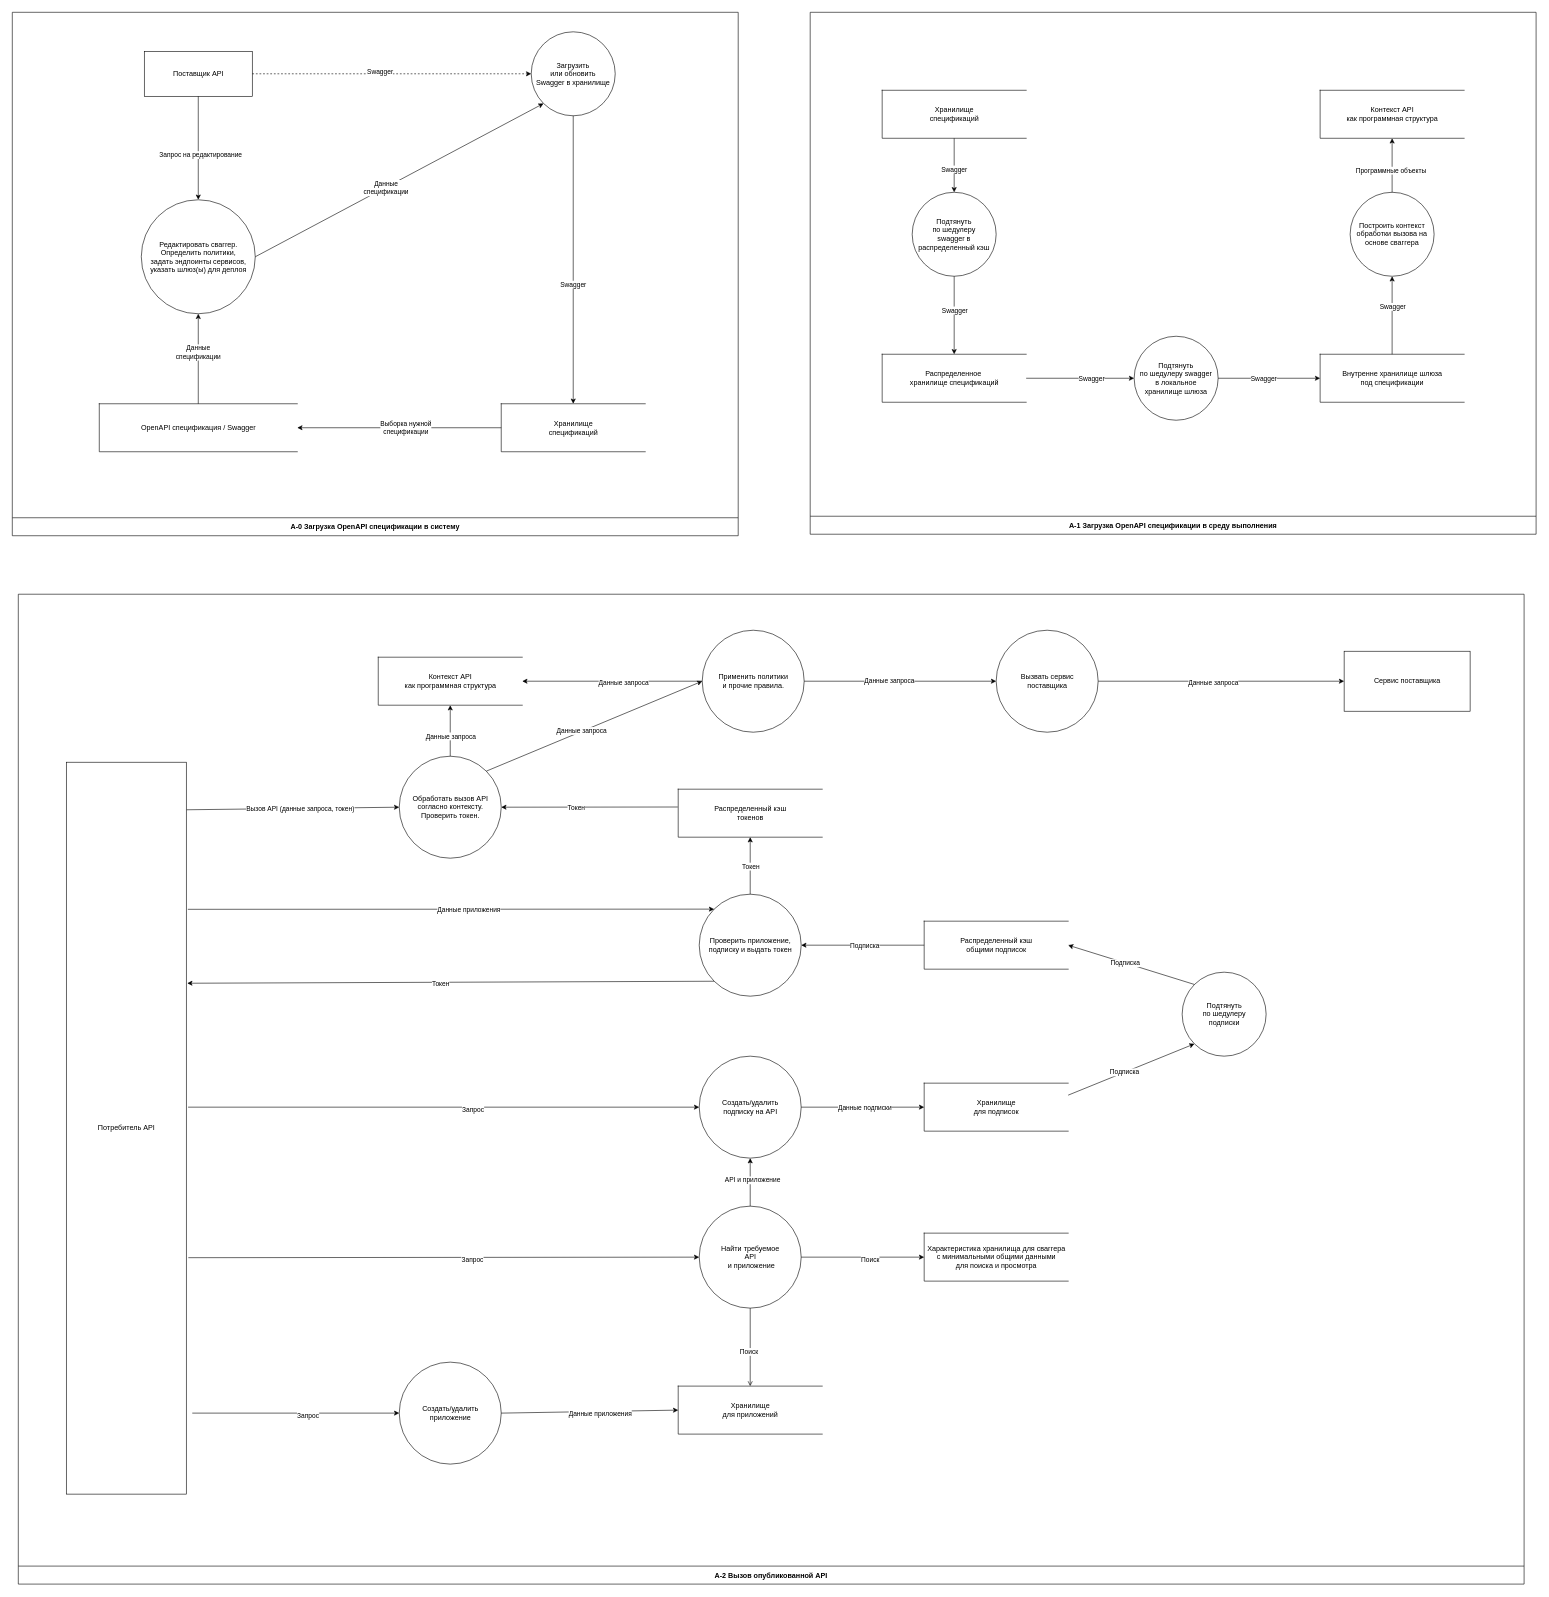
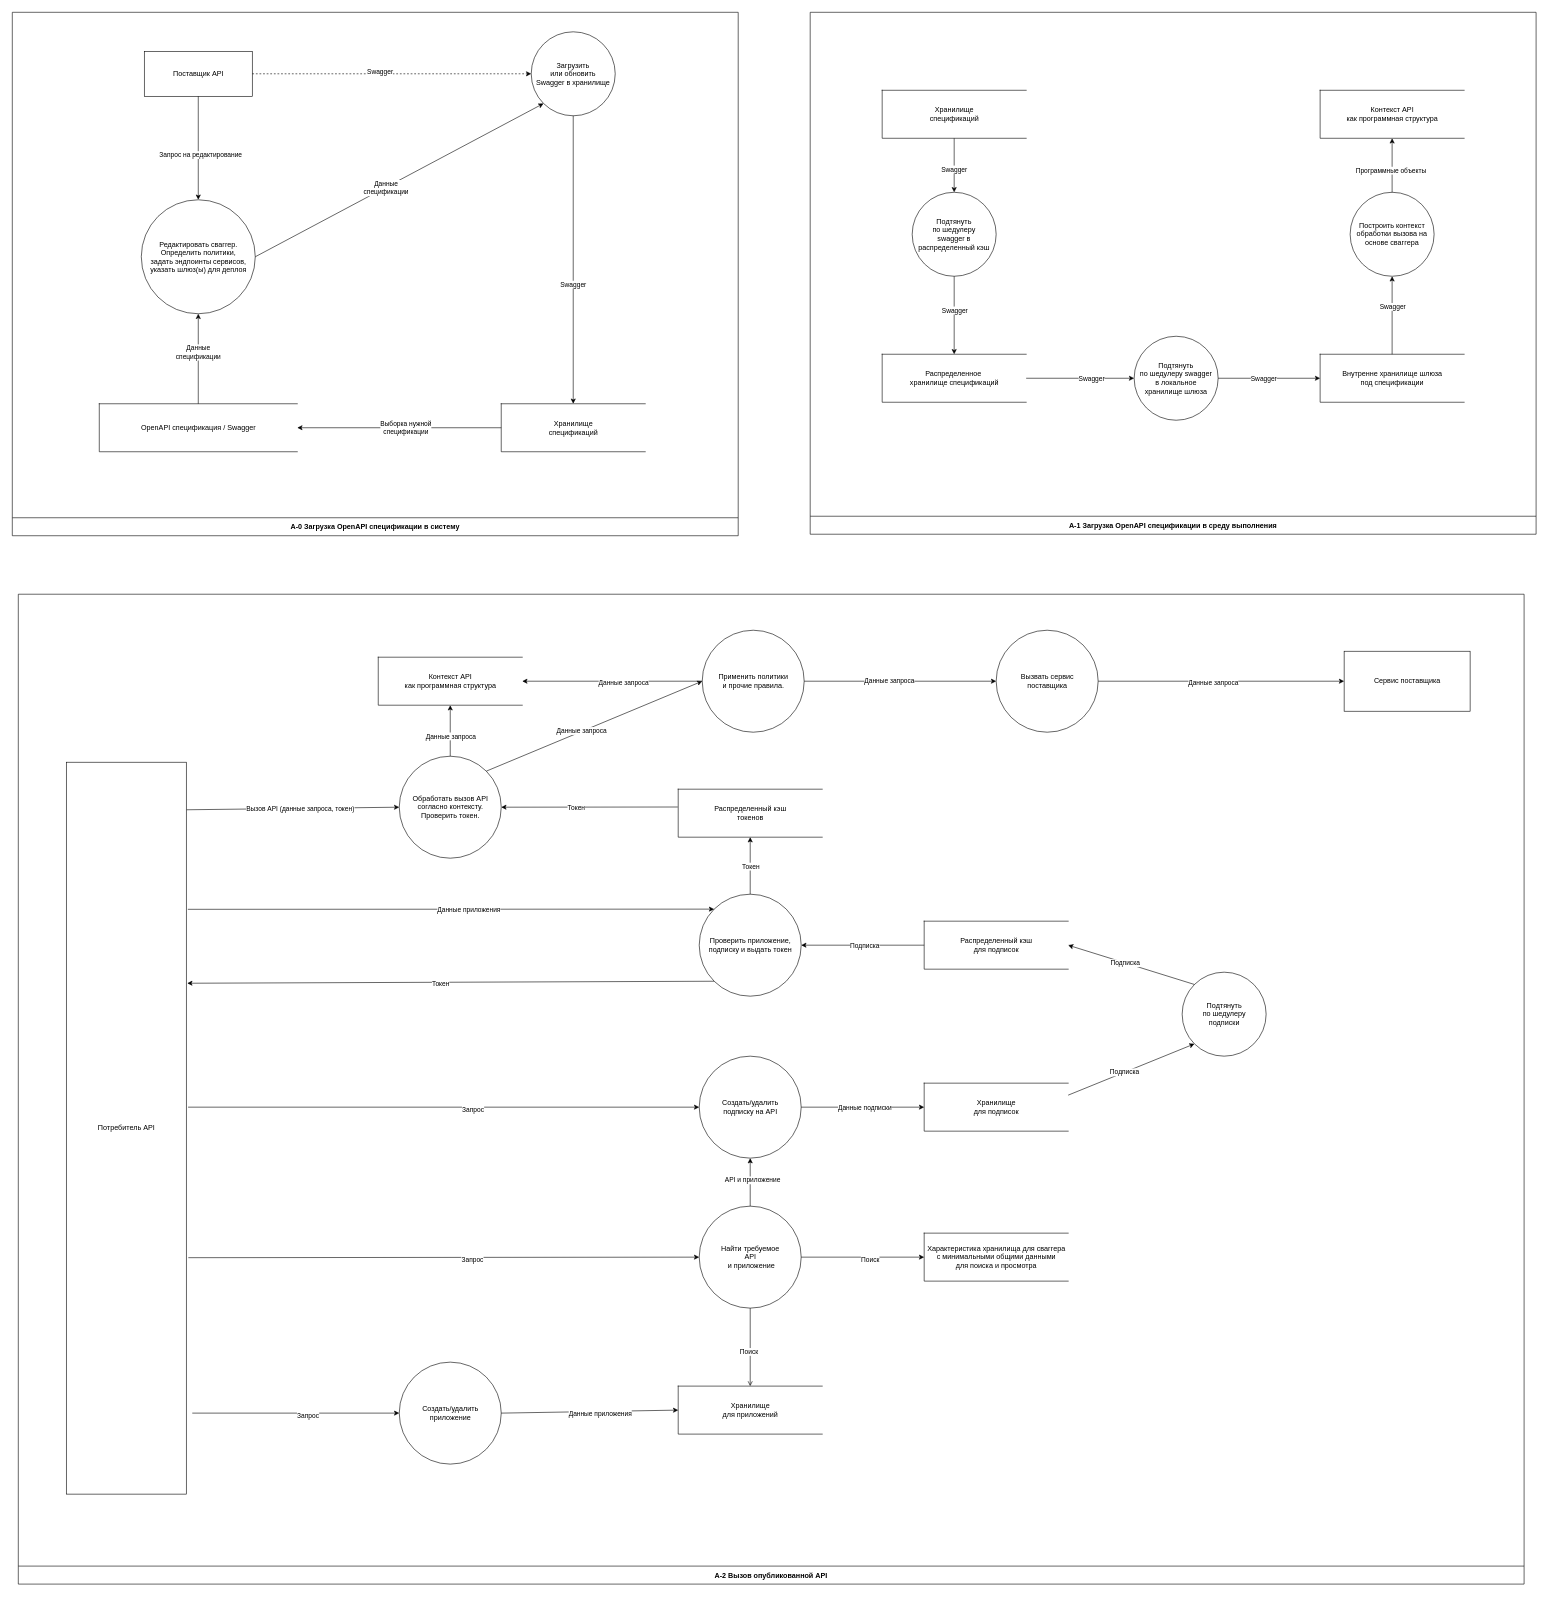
- <mxCell id="73" value="Распределенный кэш&lt;br&gt;&lt;div&gt;общими подписок&lt;br&gt;&lt;/div&gt;" style="html=1;dashed=0;whitespace=wrap;shape=partialRectangle;right=0;" parent="40" vertex="1"><mxGeometry x="1510" y="545" width="240" height="80" as="geometry" /></mxCell>
+ <mxCell id="73" value="Распределенный кэш&lt;br&gt;&lt;div&gt;для подписок&lt;br&gt;&lt;/div&gt;" style="html=1;dashed=0;whitespace=wrap;shape=partialRectangle;right=0;" parent="40" vertex="1"><mxGeometry x="1510" y="545" width="240" height="80" as="geometry" /></mxCell>
